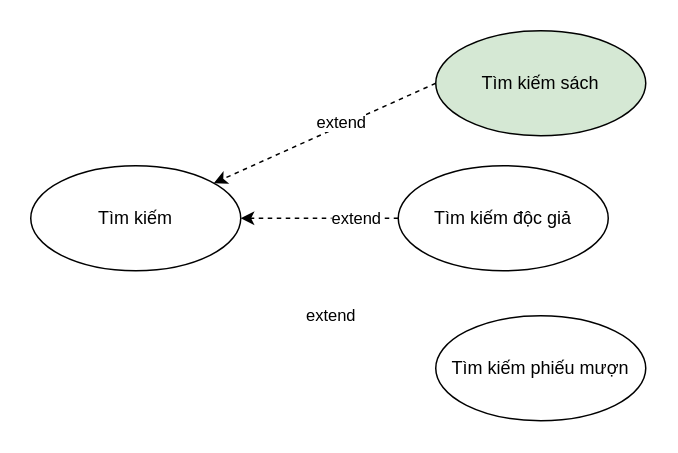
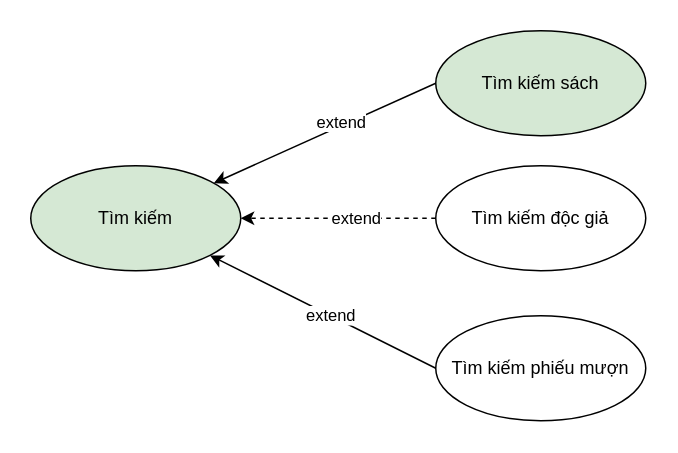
- <mxCell id="2" style="rounded=0;orthogonalLoop=1;jettySize=auto;html=1;exitX=0;exitY=0.5;exitDx=0;exitDy=0;dashed=1;" edge="1" parent="1" source="7" target="6"><mxGeometry relative="1" as="geometry" /></mxCell>
+ <mxCell id="2" style="rounded=0;orthogonalLoop=1;jettySize=auto;html=1;exitX=0;exitY=0.5;exitDx=0;exitDy=0;" edge="1" parent="1" source="7" target="6"><mxGeometry relative="1" as="geometry" /></mxCell>
- <mxCell id="6" value="Tìm kiếm" style="ellipse;whiteSpace=wrap;html=1;" vertex="1" parent="1"><mxGeometry x="20" y="110" width="140" height="70" as="geometry" /></mxCell>
+ <mxCell id="6" value="Tìm kiếm" style="ellipse;whiteSpace=wrap;html=1;fillColor=#d5e8d4;" vertex="1" parent="1"><mxGeometry x="20" y="110" width="140" height="70" as="geometry" /></mxCell>
- <mxCell id="8" value="Tìm kiếm độc giả" style="ellipse;whiteSpace=wrap;html=1;" vertex="1" parent="1"><mxGeometry x="265" y="110" width="140" height="70" as="geometry" /></mxCell>
+ <mxCell id="8" value="Tìm kiếm độc giả" style="ellipse;whiteSpace=wrap;html=1;" vertex="1" parent="1"><mxGeometry x="290" y="110" width="140" height="70" as="geometry" /></mxCell>
+ <mxCell id="5" style="rounded=0;orthogonalLoop=1;jettySize=auto;html=1;exitX=0;exitY=0.5;exitDx=0;exitDy=0;" edge="1" parent="1" source="9" target="6"><mxGeometry relative="1" as="geometry" /></mxCell>
